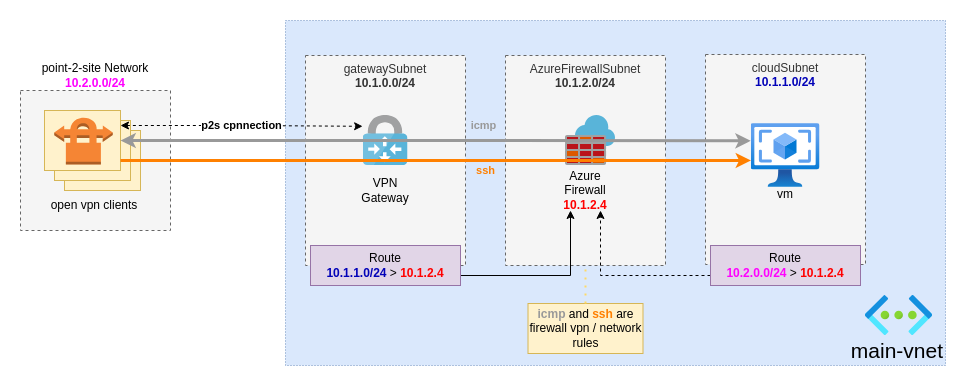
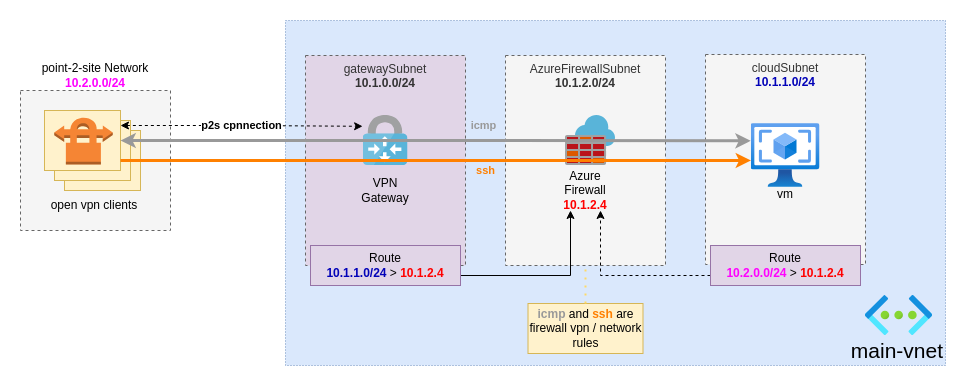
- <mxCell id="12" value="gatewaySubnet&lt;br&gt;&lt;b&gt;10.1.0.0/24&lt;/b&gt;" style="rounded=0;whiteSpace=wrap;html=1;fillColor=#f5f5f5;fontColor=#333333;strokeColor=#666666;dashed=1;verticalAlign=top;" parent="1" vertex="1"><mxGeometry x="305" y="55" width="160" height="210" as="geometry" /></mxCell>
+ <mxCell id="12" value="gatewaySubnet&lt;br&gt;&lt;b&gt;10.1.0.0/24&lt;/b&gt;" style="rounded=0;whiteSpace=wrap;html=1;fillColor=#e1d5e7;fontColor=#333333;strokeColor=#666666;dashed=1;verticalAlign=top;" parent="1" vertex="1"><mxGeometry x="305" y="55" width="160" height="210" as="geometry" /></mxCell>
